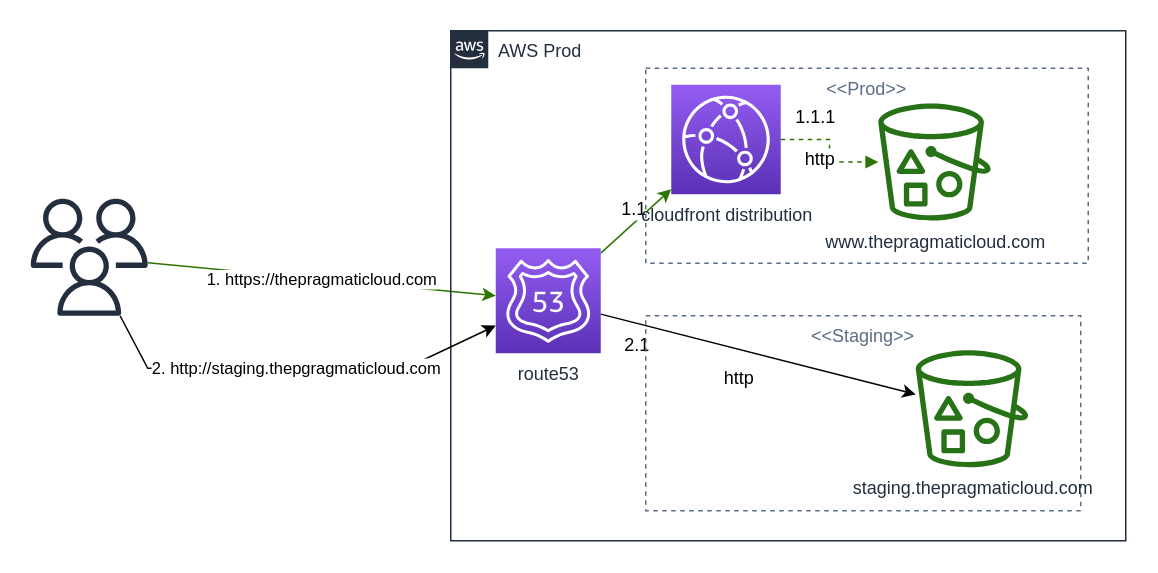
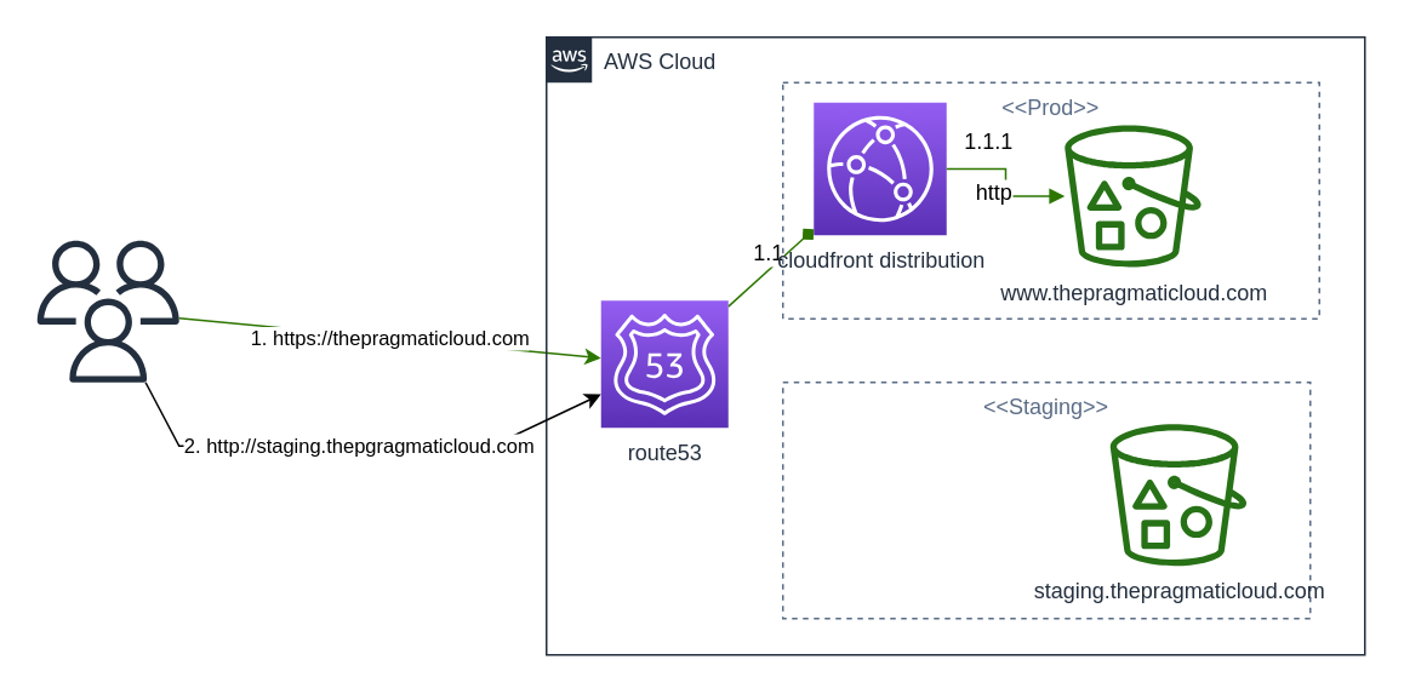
- <mxCell id="3" value="AWS Prod" style="points=[[0,0],[0.25,0],[0.5,0],[0.75,0],[1,0],[1,0.25],[1,0.5],[1,0.75],[1,1],[0.75,1],[0.5,1],[0.25,1],[0,1],[0,0.75],[0,0.5],[0,0.25]];outlineConnect=0;gradientColor=none;html=1;whiteSpace=wrap;fontSize=12;fontStyle=0;shape=mxgraph.aws4.group;grIcon=mxgraph.aws4.group_aws_cloud_alt;strokeColor=#232F3E;fillColor=none;verticalAlign=top;align=left;spacingLeft=30;fontColor=#232F3E;dashed=0;" vertex="1" parent="1"><mxGeometry x="300" y="20" width="450" height="340" as="geometry" /></mxCell>
+ <mxCell id="3" value="AWS Cloud" style="points=[[0,0],[0.25,0],[0.5,0],[0.75,0],[1,0],[1,0.25],[1,0.5],[1,0.75],[1,1],[0.75,1],[0.5,1],[0.25,1],[0,1],[0,0.75],[0,0.5],[0,0.25]];outlineConnect=0;gradientColor=none;html=1;whiteSpace=wrap;fontSize=12;fontStyle=0;shape=mxgraph.aws4.group;grIcon=mxgraph.aws4.group_aws_cloud_alt;strokeColor=#232F3E;fillColor=none;verticalAlign=top;align=left;spacingLeft=30;fontColor=#232F3E;dashed=0;" vertex="1" parent="1"><mxGeometry x="300" y="20" width="450" height="340" as="geometry" /></mxCell>
- <mxCell id="16" value="" style="edgeStyle=orthogonalEdgeStyle;html=1;endArrow=block;elbow=vertical;startArrow=none;endFill=1;strokeColor=#2D7600;rounded=0;fillColor=#60a917;dashed=1;" edge="1" parent="1" source="13" target="15"><mxGeometry width="100" relative="1" as="geometry"><mxPoint x="30" y="385" as="sourcePoint" /><mxPoint x="130" y="385" as="targetPoint" /></mxGeometry></mxCell>
+ <mxCell id="16" value="" style="edgeStyle=orthogonalEdgeStyle;html=1;endArrow=block;elbow=vertical;startArrow=none;endFill=1;strokeColor=#2D7600;rounded=0;fillColor=#60a917;" edge="1" parent="1" source="13" target="15"><mxGeometry width="100" relative="1" as="geometry"><mxPoint x="30" y="385" as="sourcePoint" /><mxPoint x="130" y="385" as="targetPoint" /></mxGeometry></mxCell>
- <mxCell id="6" style="edgeStyle=none;rounded=0;orthogonalLoop=1;jettySize=auto;html=1;fillColor=#60a917;strokeColor=#2D7600;" edge="1" parent="1" source="11" target="13"><mxGeometry relative="1" as="geometry" /></mxCell>
+ <mxCell id="6" style="edgeStyle=none;rounded=0;orthogonalLoop=1;jettySize=auto;html=1;fillColor=#60a917;strokeColor=#2D7600;endArrow=diamond;" edge="1" parent="1" source="11" target="13"><mxGeometry relative="1" as="geometry" /></mxCell>
- <mxCell id="8" style="edgeStyle=none;rounded=0;orthogonalLoop=1;jettySize=auto;html=1;" edge="1" parent="1" source="11" target="19"><mxGeometry relative="1" as="geometry" /></mxCell>
- <mxCell id="9" value="2.1" style="text;html=1;resizable=0;points=[];align=center;verticalAlign=middle;labelBackgroundColor=#ffffff;" vertex="1" connectable="0" parent="8"><mxGeometry x="-0.748" y="1" relative="1" as="geometry"><mxPoint x="-3" y="15" as="offset" /></mxGeometry></mxCell>
- <mxCell id="10" value="http" style="text;html=1;resizable=0;points=[];align=center;verticalAlign=middle;labelBackgroundColor=#ffffff;" vertex="1" connectable="0" parent="8"><mxGeometry x="-0.598" y="2" relative="1" as="geometry"><mxPoint x="48.5" y="33.5" as="offset" /></mxGeometry></mxCell>
